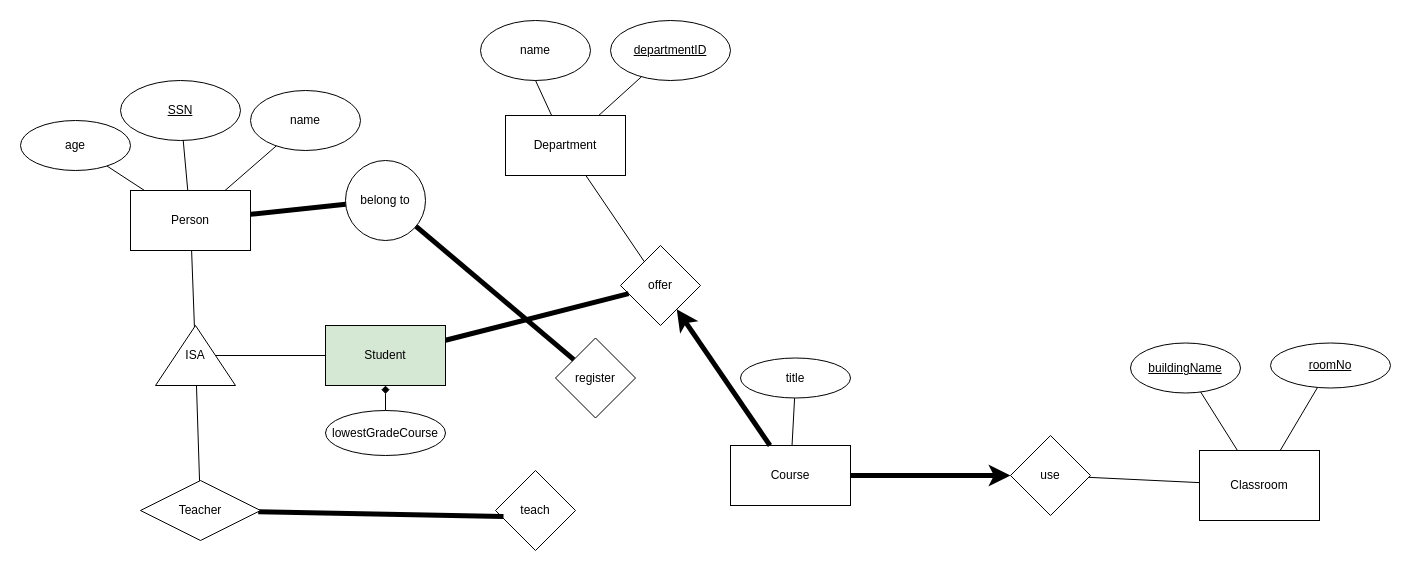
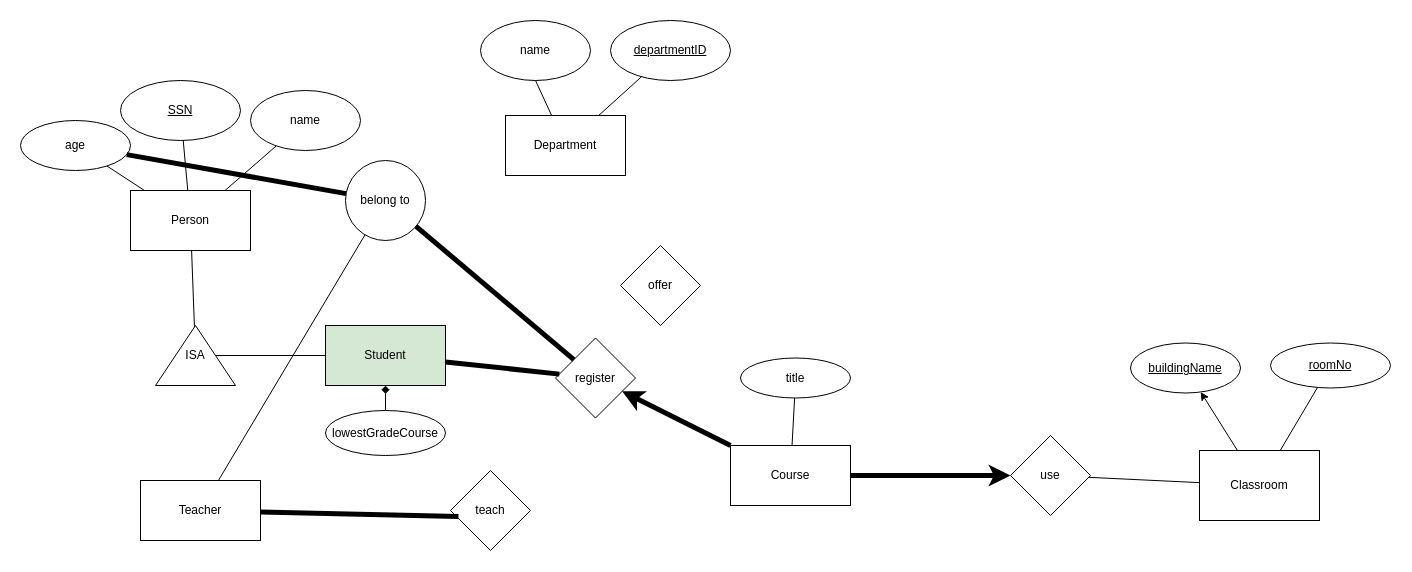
- <mxCell id="28" value="" style="endArrow=none;html=1;rounded=0;strokeWidth=5;" edge="1" parent="1" source="26" target="25"><mxGeometry width="50" height="50" relative="1" as="geometry"><mxPoint x="1010" y="680" as="sourcePoint" /><mxPoint x="1060" y="630" as="targetPoint" /></mxGeometry></mxCell>
+ <mxCell id="28" value="" style="endArrow=none;html=1;rounded=0;strokeWidth=5;" edge="1" parent="1" source="26" target="9"><mxGeometry width="50" height="50" relative="1" as="geometry"><mxPoint x="1010" y="680" as="sourcePoint" /><mxPoint x="1060" y="630" as="targetPoint" /></mxGeometry></mxCell>
- <mxCell id="4" value="" style="endArrow=none;html=1;rounded=0;strokeWidth=1;" edge="1" parent="1" source="3" target="16"><mxGeometry width="50" height="50" relative="1" as="geometry"><mxPoint x="1020" y="680" as="sourcePoint" /><mxPoint x="1070" y="630" as="targetPoint" /></mxGeometry></mxCell>
- <mxCell id="40" value="" style="endArrow=none;html=1;rounded=0;strokeWidth=5;" edge="1" parent="1" source="24" target="3"><mxGeometry width="50" height="50" relative="1" as="geometry"><mxPoint x="650" y="340" as="sourcePoint" /><mxPoint x="700" y="290" as="targetPoint" /></mxGeometry></mxCell>
+ <mxCell id="40" value="" style="endArrow=none;html=1;rounded=0;strokeWidth=5;" edge="1" parent="1" source="24" target="2"><mxGeometry width="50" height="50" relative="1" as="geometry"><mxPoint x="650" y="340" as="sourcePoint" /><mxPoint x="700" y="290" as="targetPoint" /></mxGeometry></mxCell>
- <mxCell id="32" value="" style="endArrow=classic;html=1;rounded=0;strokeWidth=5;" edge="1" parent="1" source="29" target="3"><mxGeometry width="50" height="50" relative="1" as="geometry"><mxPoint x="750" y="380" as="sourcePoint" /><mxPoint x="800" y="330" as="targetPoint" /></mxGeometry></mxCell>
+ <mxCell id="32" value="" style="endArrow=classic;html=1;rounded=0;strokeWidth=5;" edge="1" parent="1" source="29" target="2"><mxGeometry width="50" height="50" relative="1" as="geometry"><mxPoint x="750" y="380" as="sourcePoint" /><mxPoint x="800" y="330" as="targetPoint" /></mxGeometry></mxCell>
- <mxCell id="36" value="" style="endArrow=none;html=1;rounded=0;" edge="1" parent="1" source="33" target="34"><mxGeometry width="50" height="50" relative="1" as="geometry"><mxPoint x="1390" y="450" as="sourcePoint" /><mxPoint x="1440" y="400" as="targetPoint" /></mxGeometry></mxCell>
+ <mxCell id="36" value="" style="endArrow=classic;html=1;rounded=0;" edge="1" parent="1" source="33" target="34"><mxGeometry width="50" height="50" relative="1" as="geometry"><mxPoint x="1390" y="450" as="sourcePoint" /><mxPoint x="1440" y="400" as="targetPoint" /></mxGeometry></mxCell>
- <mxCell id="15" value="" style="endArrow=none;html=1;rounded=0;" edge="1" parent="1" source="27" target="21"><mxGeometry width="50" height="50" relative="1" as="geometry"><mxPoint x="350" y="570" as="sourcePoint" /><mxPoint x="400" y="520" as="targetPoint" /></mxGeometry></mxCell>
+ <mxCell id="15" value="" style="endArrow=none;html=1;rounded=0;" edge="1" parent="1" source="27" target="26"><mxGeometry width="50" height="50" relative="1" as="geometry"><mxPoint x="350" y="570" as="sourcePoint" /><mxPoint x="400" y="520" as="targetPoint" /></mxGeometry></mxCell>
- <mxCell id="27" value="Teacher" style="rhombus;whiteSpace=wrap;html=1;" vertex="1" parent="1"><mxGeometry x="140" y="480" width="120" height="60" as="geometry" /></mxCell>
+ <mxCell id="27" value="Teacher" style="rounded=0;whiteSpace=wrap;html=1;" vertex="1" parent="1"><mxGeometry x="140" y="480" width="120" height="60" as="geometry" /></mxCell>
- <mxCell id="6" value="teach" style="rhombus;whiteSpace=wrap;html=1;" vertex="1" parent="1"><mxGeometry x="495" y="470" width="80" height="80" as="geometry" /></mxCell>
+ <mxCell id="6" value="teach" style="rhombus;whiteSpace=wrap;html=1;" vertex="1" parent="1"><mxGeometry x="450" y="470" width="80" height="80" as="geometry" /></mxCell>
